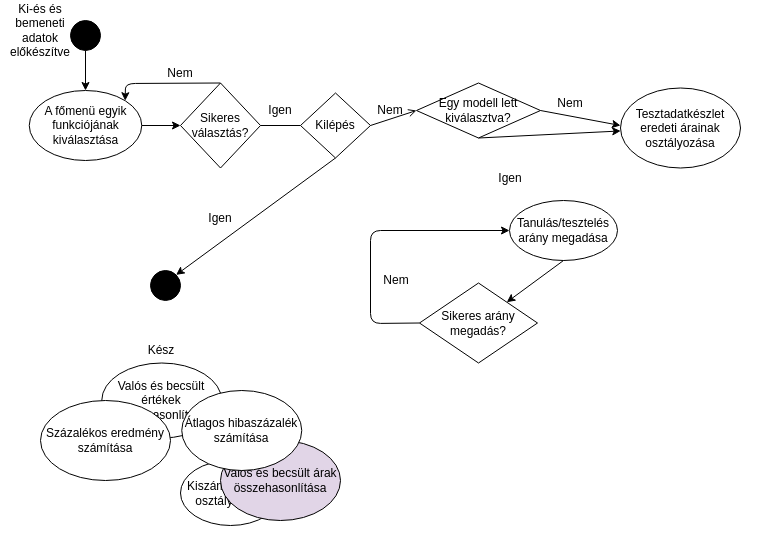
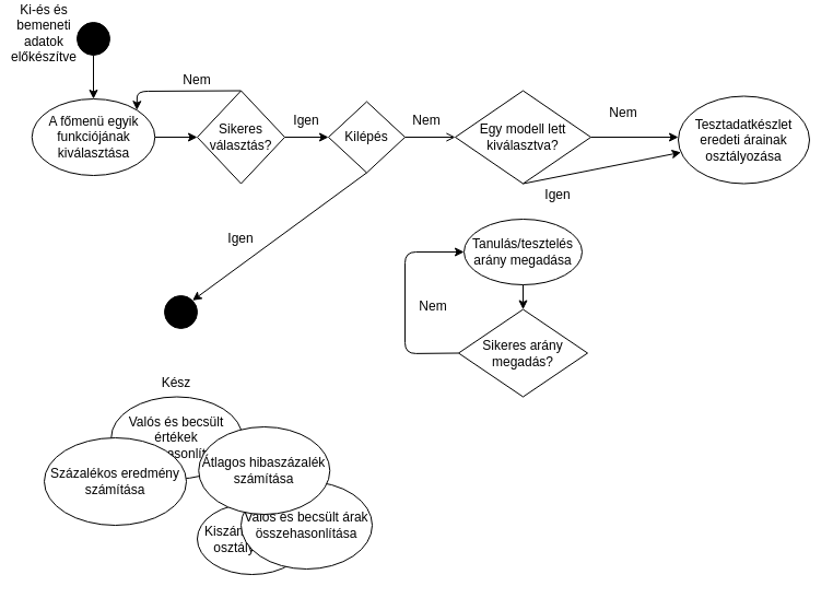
- <mxCell id="23" value="Egy modell lett kiválasztva?" style="rhombus;whiteSpace=wrap;html=1;" vertex="1" parent="1"><mxGeometry x="416" y="82.5" width="124" height="55" as="geometry" /></mxCell>
+ <mxCell id="23" value="Egy modell lett kiválasztva?" style="rhombus;whiteSpace=wrap;html=1;" vertex="1" parent="1"><mxGeometry x="416" y="82.5" width="124" height="85" as="geometry" /></mxCell>
- <mxCell id="18" value="" style="endArrow=none;html=1;exitX=1;exitY=0.5;exitDx=0;exitDy=0;" edge="1" parent="1" source="15" target="19"><mxGeometry width="50" height="50" relative="1" as="geometry"><mxPoint x="380" y="290" as="sourcePoint" /><mxPoint x="310" y="125" as="targetPoint" /></mxGeometry></mxCell>
+ <mxCell id="18" value="" style="endArrow=classic;html=1;exitX=1;exitY=0.5;exitDx=0;exitDy=0;" edge="1" parent="1" source="15" target="19"><mxGeometry width="50" height="50" relative="1" as="geometry"><mxPoint x="380" y="290" as="sourcePoint" /><mxPoint x="310" y="125" as="targetPoint" /></mxGeometry></mxCell>
- <mxCell id="27" value="Tanulás/tesztelés arány megadása" style="ellipse;whiteSpace=wrap;html=1;" vertex="1" parent="1"><mxGeometry x="509" y="200" width="108" height="60" as="geometry" /></mxCell>
+ <mxCell id="27" value="Tanulás/tesztelés arány megadása" style="ellipse;whiteSpace=wrap;html=1;" vertex="1" parent="1"><mxGeometry x="424" y="200" width="108" height="60" as="geometry" /></mxCell>
- <mxCell id="11" value="Valós és becsült árak összehasonlítása" style="ellipse;whiteSpace=wrap;html=1;fillColor=#e1d5e7;" parent="1" vertex="1"><mxGeometry x="220" y="440" width="120" height="80" as="geometry" /></mxCell>
+ <mxCell id="11" value="Valós és becsült árak összehasonlítása" style="ellipse;whiteSpace=wrap;html=1;" parent="1" vertex="1"><mxGeometry x="220" y="440" width="120" height="80" as="geometry" /></mxCell>
